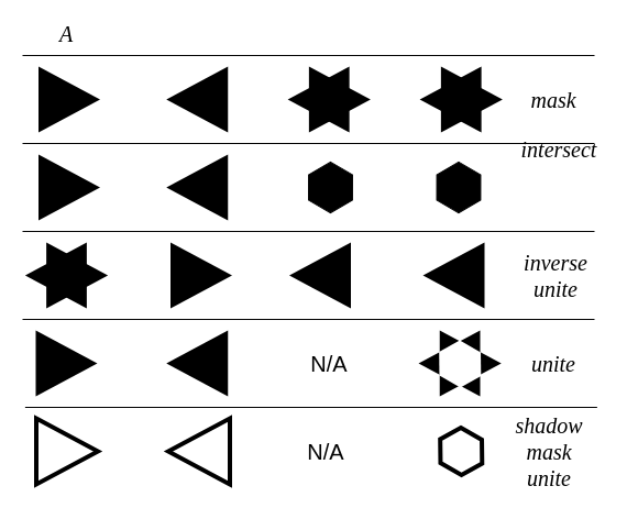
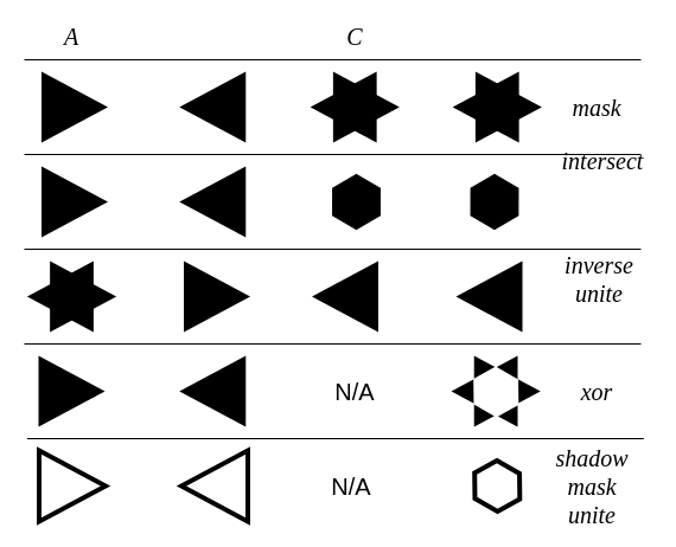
+ <mxCell id="3" value="&lt;font face=&quot;Times New Roman&quot; style=&quot;font-size: 20px&quot;&gt;&lt;i&gt;C&lt;/i&gt;&lt;/font&gt;" style="text;html=1;strokeColor=none;fillColor=none;align=center;verticalAlign=middle;whiteSpace=wrap;rounded=0;" vertex="1" parent="1"><mxGeometry x="258.75" y="20" width="80" height="20" as="geometry" /></mxCell>
- <mxCell id="25" value="&lt;font face=&quot;Times New Roman&quot;&gt;&lt;span style=&quot;font-size: 20px&quot;&gt;&lt;i&gt;inverse&lt;br&gt;unite&lt;br&gt;&lt;/i&gt;&lt;/span&gt;&lt;/font&gt;" style="text;html=1;strokeColor=none;fillColor=none;align=center;verticalAlign=middle;whiteSpace=wrap;rounded=0;" vertex="1" parent="1"><mxGeometry x="465" y="240" width="80" height="20" as="geometry" /></mxCell>
+ <mxCell id="25" value="&lt;font face=&quot;Times New Roman&quot;&gt;&lt;span style=&quot;font-size: 20px&quot;&gt;&lt;i&gt;inverse&lt;br&gt;unite&lt;br&gt;&lt;/i&gt;&lt;/span&gt;&lt;/font&gt;" style="text;html=1;strokeColor=none;fillColor=none;align=center;verticalAlign=middle;whiteSpace=wrap;rounded=0;" vertex="1" parent="1"><mxGeometry x="465" y="225" width="80" height="20" as="geometry" /></mxCell>
- <mxCell id="29" value="&lt;font face=&quot;Times New Roman&quot;&gt;&lt;span style=&quot;font-size: 20px&quot;&gt;&lt;i&gt;unite&lt;/i&gt;&lt;/span&gt;&lt;/font&gt;" style="text;html=1;strokeColor=none;fillColor=none;align=center;verticalAlign=middle;whiteSpace=wrap;rounded=0;" vertex="1" parent="1"><mxGeometry x="462.5" y="320" width="80" height="20" as="geometry" /></mxCell>
+ <mxCell id="29" value="&lt;font face=&quot;Times New Roman&quot;&gt;&lt;span style=&quot;font-size: 20px&quot;&gt;&lt;i&gt;xor&lt;/i&gt;&lt;/span&gt;&lt;/font&gt;" style="text;html=1;strokeColor=none;fillColor=none;align=center;verticalAlign=middle;whiteSpace=wrap;rounded=0;" vertex="1" parent="1"><mxGeometry x="462.5" y="320" width="80" height="20" as="geometry" /></mxCell>
